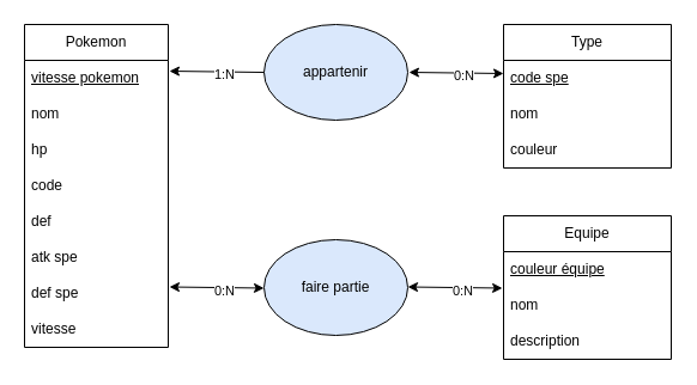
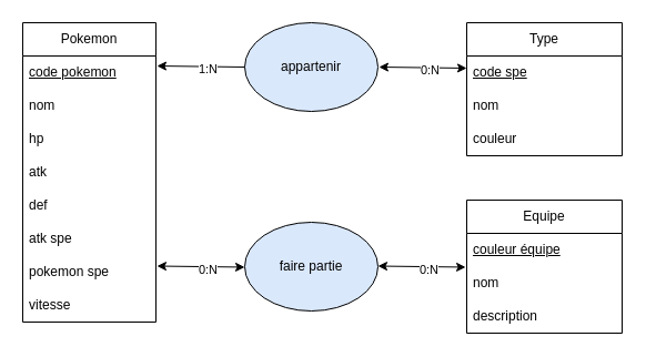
- <mxCell id="3" value="vitesse pokemon" style="text;strokeColor=none;fillColor=none;align=left;verticalAlign=middle;spacingLeft=4;spacingRight=4;overflow=hidden;points=[[0,0.5],[1,0.5]];portConstraint=eastwest;rotatable=0;whiteSpace=wrap;html=1;fontStyle=4" parent="2" vertex="1"><mxGeometry y="30" width="120" height="30" as="geometry" /></mxCell>
+ <mxCell id="3" value="code pokemon" style="text;strokeColor=none;fillColor=none;align=left;verticalAlign=middle;spacingLeft=4;spacingRight=4;overflow=hidden;points=[[0,0.5],[1,0.5]];portConstraint=eastwest;rotatable=0;whiteSpace=wrap;html=1;fontStyle=4" parent="2" vertex="1"><mxGeometry y="30" width="120" height="30" as="geometry" /></mxCell>
- <mxCell id="6" value="code" style="text;strokeColor=none;fillColor=none;align=left;verticalAlign=middle;spacingLeft=4;spacingRight=4;overflow=hidden;points=[[0,0.5],[1,0.5]];portConstraint=eastwest;rotatable=0;whiteSpace=wrap;html=1;" parent="2" vertex="1"><mxGeometry y="120" width="120" height="30" as="geometry" /></mxCell>
+ <mxCell id="6" value="atk" style="text;strokeColor=none;fillColor=none;align=left;verticalAlign=middle;spacingLeft=4;spacingRight=4;overflow=hidden;points=[[0,0.5],[1,0.5]];portConstraint=eastwest;rotatable=0;whiteSpace=wrap;html=1;" parent="2" vertex="1"><mxGeometry y="120" width="120" height="30" as="geometry" /></mxCell>
- <mxCell id="9" value="def spe" style="text;strokeColor=none;fillColor=none;align=left;verticalAlign=middle;spacingLeft=4;spacingRight=4;overflow=hidden;points=[[0,0.5],[1,0.5]];portConstraint=eastwest;rotatable=0;whiteSpace=wrap;html=1;" parent="2" vertex="1"><mxGeometry y="210" width="120" height="30" as="geometry" /></mxCell>
+ <mxCell id="9" value="pokemon spe" style="text;strokeColor=none;fillColor=none;align=left;verticalAlign=middle;spacingLeft=4;spacingRight=4;overflow=hidden;points=[[0,0.5],[1,0.5]];portConstraint=eastwest;rotatable=0;whiteSpace=wrap;html=1;" parent="2" vertex="1"><mxGeometry y="210" width="120" height="30" as="geometry" /></mxCell>
